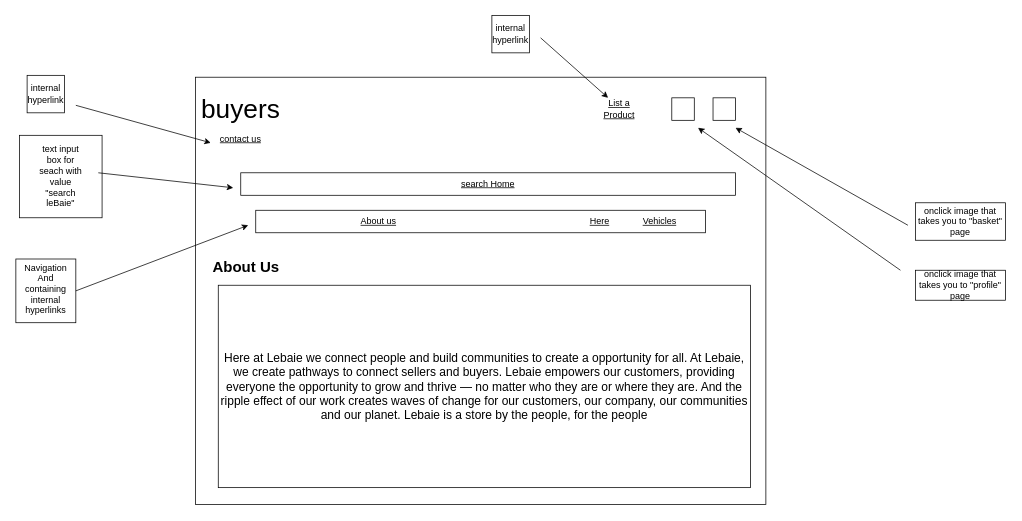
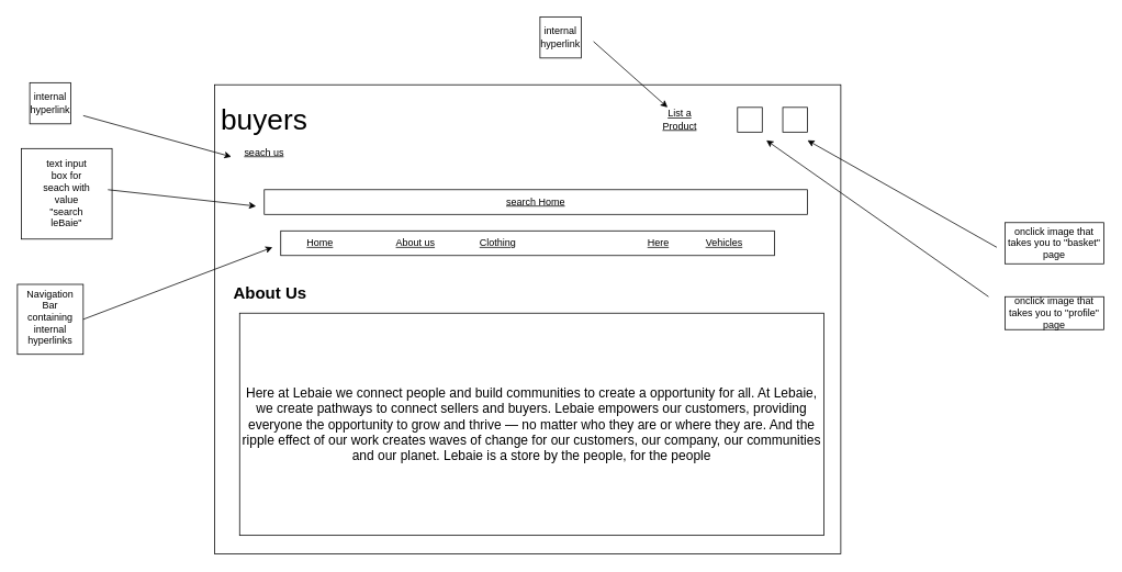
- <mxCell id="10" value="&lt;span&gt;contact us&lt;br&gt;&lt;/span&gt;" style="text;html=1;strokeColor=none;fillColor=none;align=center;verticalAlign=middle;whiteSpace=wrap;rounded=0;fontStyle=4" parent="1" vertex="1"><mxGeometry x="290" y="170" width="60" height="30" as="geometry" /></mxCell>
+ <mxCell id="10" value="&lt;span&gt;seach us&lt;br&gt;&lt;/span&gt;" style="text;html=1;strokeColor=none;fillColor=none;align=center;verticalAlign=middle;whiteSpace=wrap;rounded=0;fontStyle=4" parent="1" vertex="1"><mxGeometry x="290" y="170" width="60" height="30" as="geometry" /></mxCell>
+ <mxCell id="5" value="&lt;span&gt;Home &lt;/span&gt;" style="text;html=1;strokeColor=none;fillColor=none;align=center;verticalAlign=middle;whiteSpace=wrap;rounded=0;fontStyle=4" parent="1" vertex="1"><mxGeometry x="358" y="280" width="60" height="30" as="geometry" /></mxCell>
+ <mxCell id="6" value="Clothing" style="text;html=1;strokeColor=none;fillColor=none;align=center;verticalAlign=middle;whiteSpace=wrap;rounded=0;fontStyle=4" parent="1" vertex="1"><mxGeometry x="574" y="280" width="60" height="30" as="geometry" /></mxCell>
- <mxCell id="23" value="Navigation And containing internal hyperlinks" style="text;html=1;strokeColor=none;fillColor=none;align=center;verticalAlign=middle;whiteSpace=wrap;rounded=0;" parent="1" vertex="1"><mxGeometry x="30" y="370" width="60" height="30" as="geometry" /></mxCell>
+ <mxCell id="23" value="Navigation Bar containing internal hyperlinks" style="text;html=1;strokeColor=none;fillColor=none;align=center;verticalAlign=middle;whiteSpace=wrap;rounded=0;" parent="1" vertex="1"><mxGeometry x="30" y="370" width="60" height="30" as="geometry" /></mxCell>
